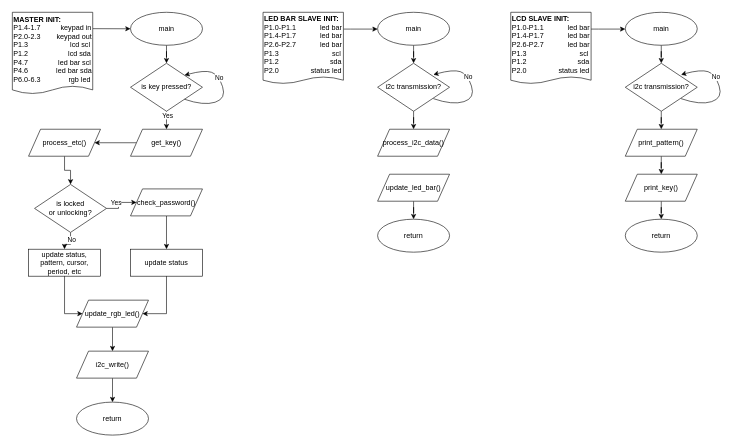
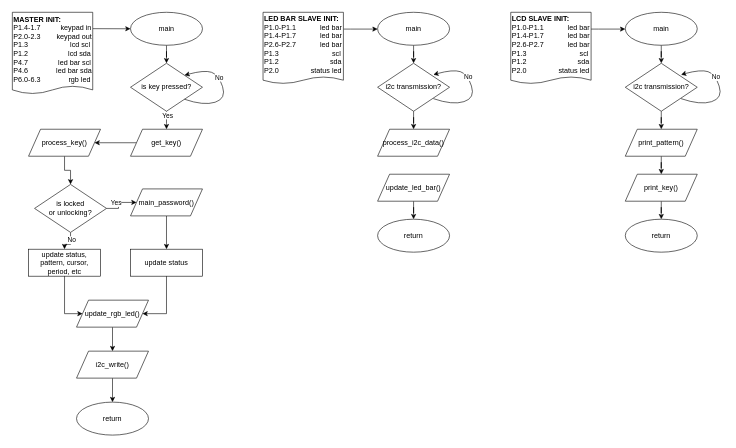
- <mxCell id="14" value="process_etc()" style="shape=parallelogram;perimeter=parallelogramPerimeter;whiteSpace=wrap;html=1;fixedSize=1;" parent="1" vertex="1"><mxGeometry x="47" y="215" width="120" height="45" as="geometry" /></mxCell>
+ <mxCell id="14" value="process_key()" style="shape=parallelogram;perimeter=parallelogramPerimeter;whiteSpace=wrap;html=1;fixedSize=1;" parent="1" vertex="1"><mxGeometry x="47" y="215" width="120" height="45" as="geometry" /></mxCell>
- <mxCell id="21" value="check_password()" style="shape=parallelogram;perimeter=parallelogramPerimeter;whiteSpace=wrap;html=1;fixedSize=1;" parent="1" vertex="1"><mxGeometry x="217" y="314.5" width="120" height="45" as="geometry" /></mxCell>
+ <mxCell id="21" value="main_password()" style="shape=parallelogram;perimeter=parallelogramPerimeter;whiteSpace=wrap;html=1;fixedSize=1;" parent="1" vertex="1"><mxGeometry x="217" y="314.5" width="120" height="45" as="geometry" /></mxCell>
